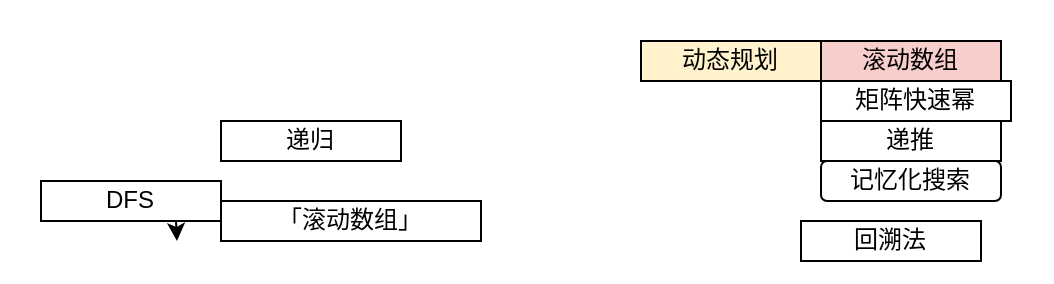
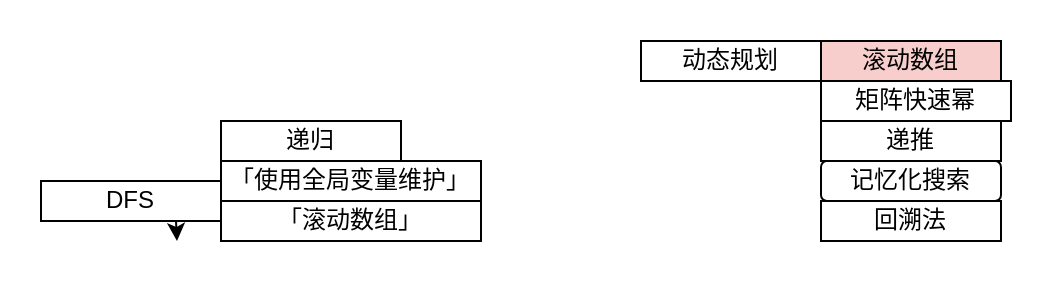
- <mxCell id="6" value="动态规划" style="rounded=0;whiteSpace=wrap;html=1;fillColor=#fff2cc;" vertex="1" parent="1"><mxGeometry x="320" y="20" width="90" height="20" as="geometry" /></mxCell>
+ <mxCell id="6" value="动态规划" style="rounded=0;whiteSpace=wrap;html=1;" vertex="1" parent="1"><mxGeometry x="320" y="20" width="90" height="20" as="geometry" /></mxCell>
+ <mxCell id="10" value="&lt;span&gt;「使用全局变量维护」&lt;/span&gt;" style="rounded=0;whiteSpace=wrap;html=1;" vertex="1" parent="7"><mxGeometry x="90" width="130" height="20" as="geometry" /></mxCell>
- <mxCell id="5" value="回溯法" style="rounded=0;whiteSpace=wrap;html=1;" vertex="1" parent="1"><mxGeometry x="400" y="110" width="90" height="20" as="geometry" /></mxCell>
+ <mxCell id="5" value="回溯法" style="rounded=0;whiteSpace=wrap;html=1;" vertex="1" parent="1"><mxGeometry x="410" y="100" width="90" height="20" as="geometry" /></mxCell>
